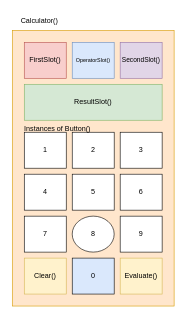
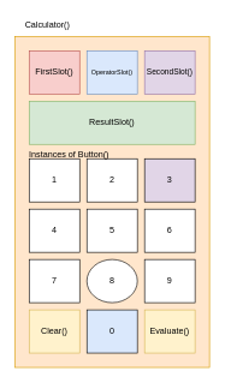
- <mxCell id="9" value="3" style="rounded=0;whiteSpace=wrap;html=1;" vertex="1" parent="1"><mxGeometry x="200" y="220" width="70" height="60" as="geometry" /></mxCell>
+ <mxCell id="9" value="3" style="rounded=0;whiteSpace=wrap;html=1;fillColor=#e1d5e7;" vertex="1" parent="1"><mxGeometry x="200" y="220" width="70" height="60" as="geometry" /></mxCell>
